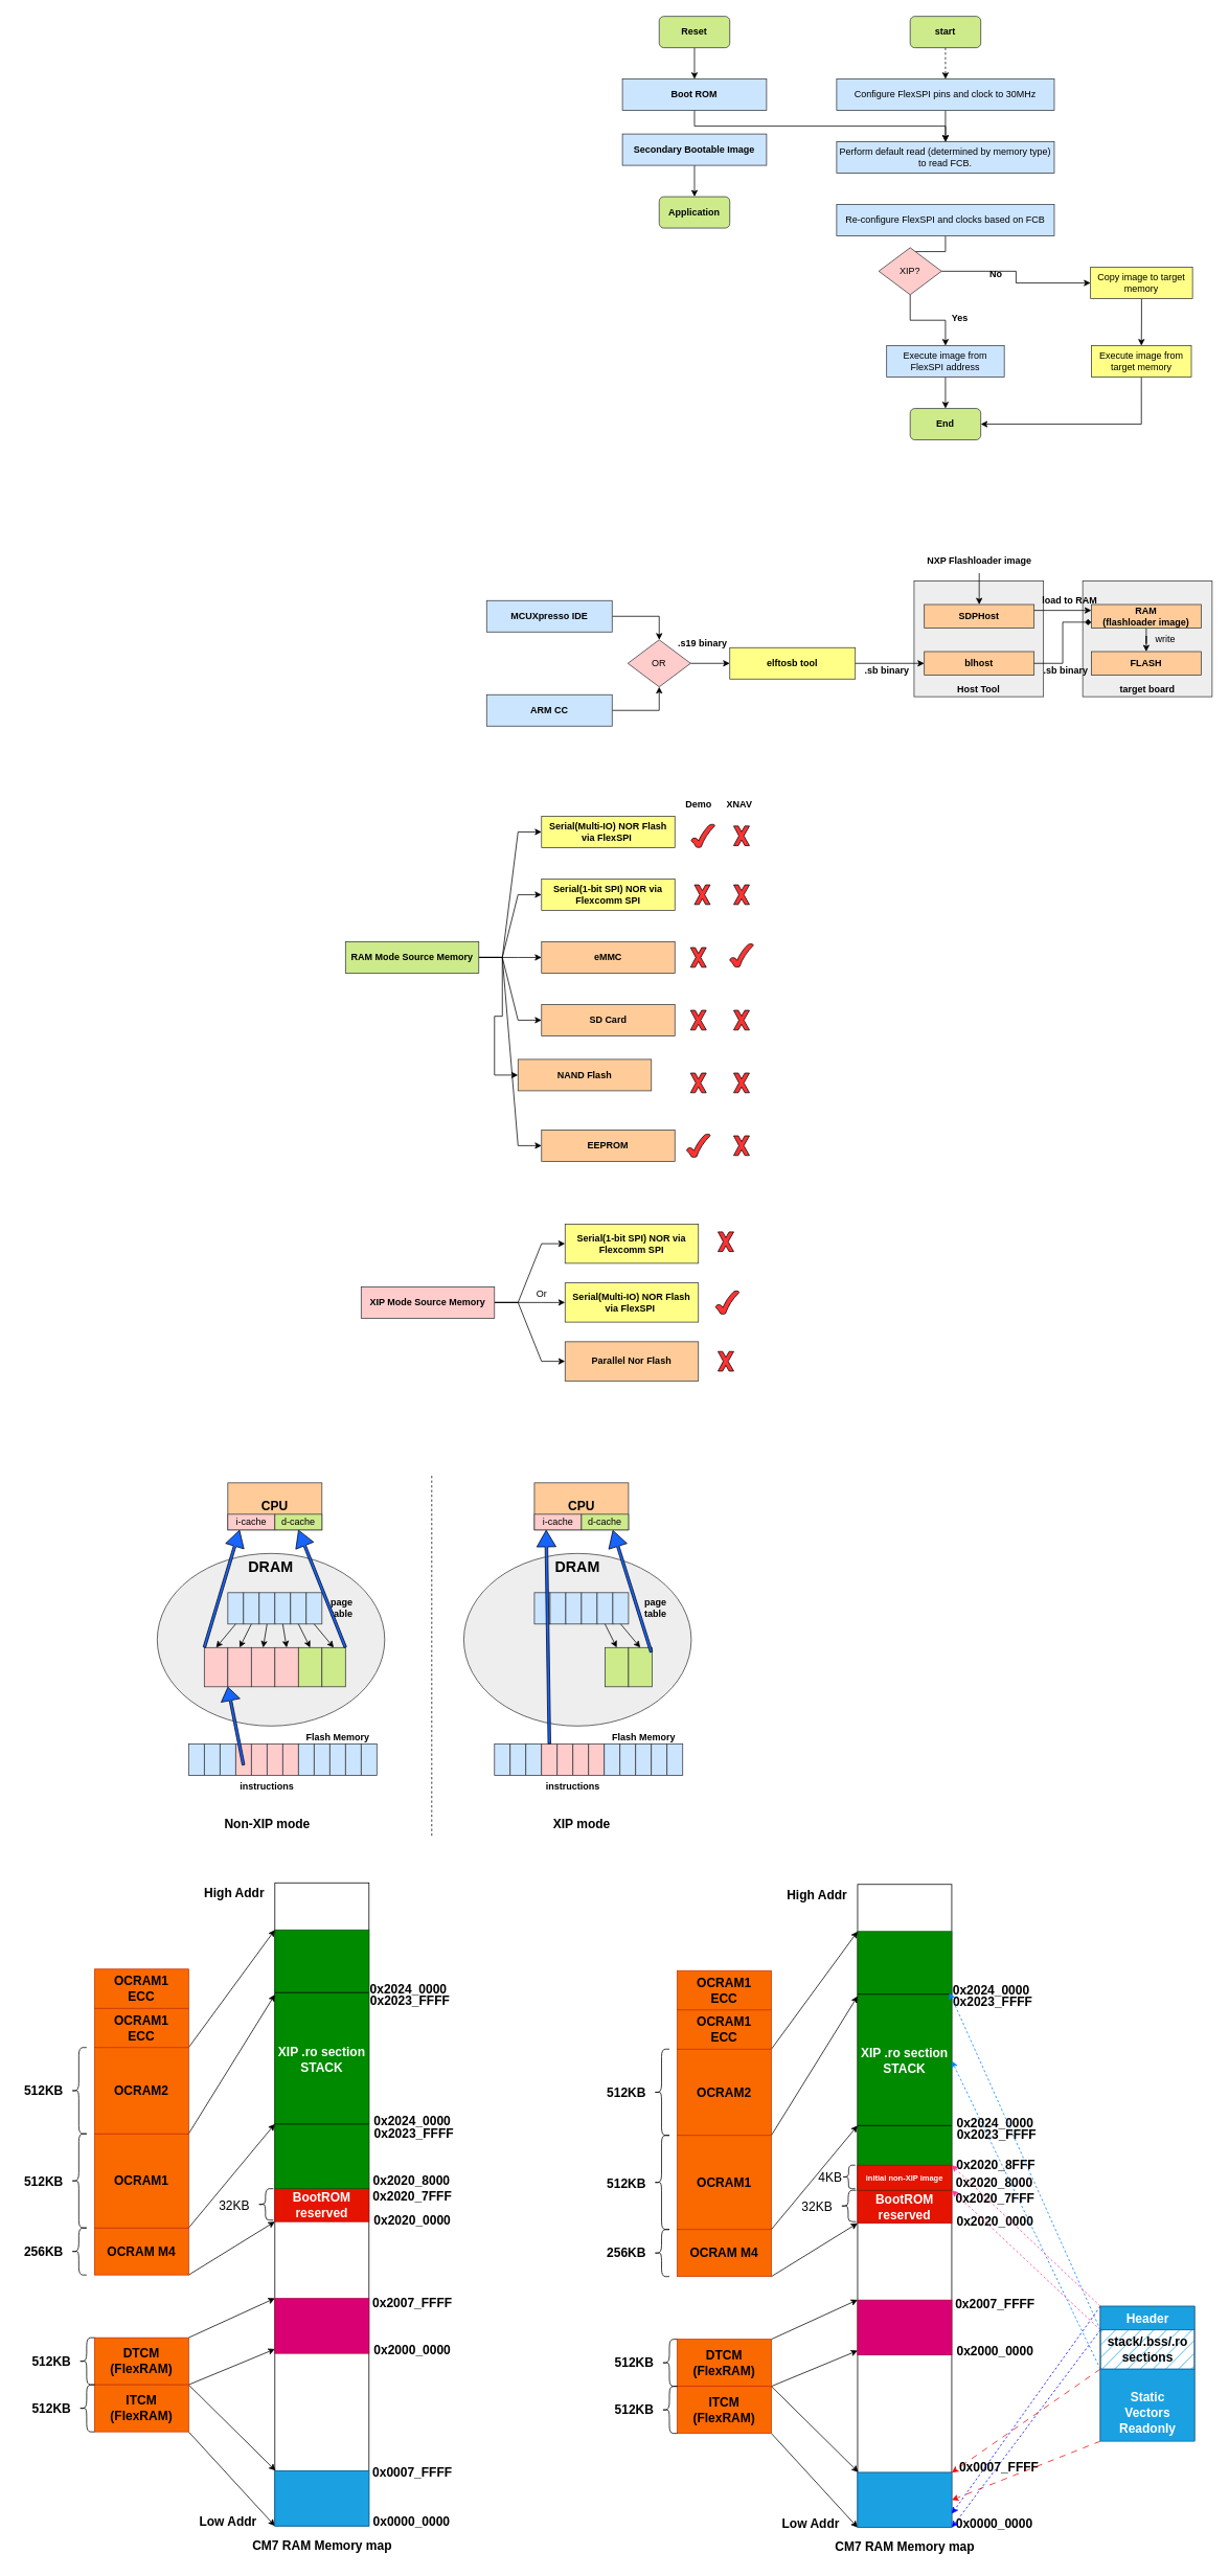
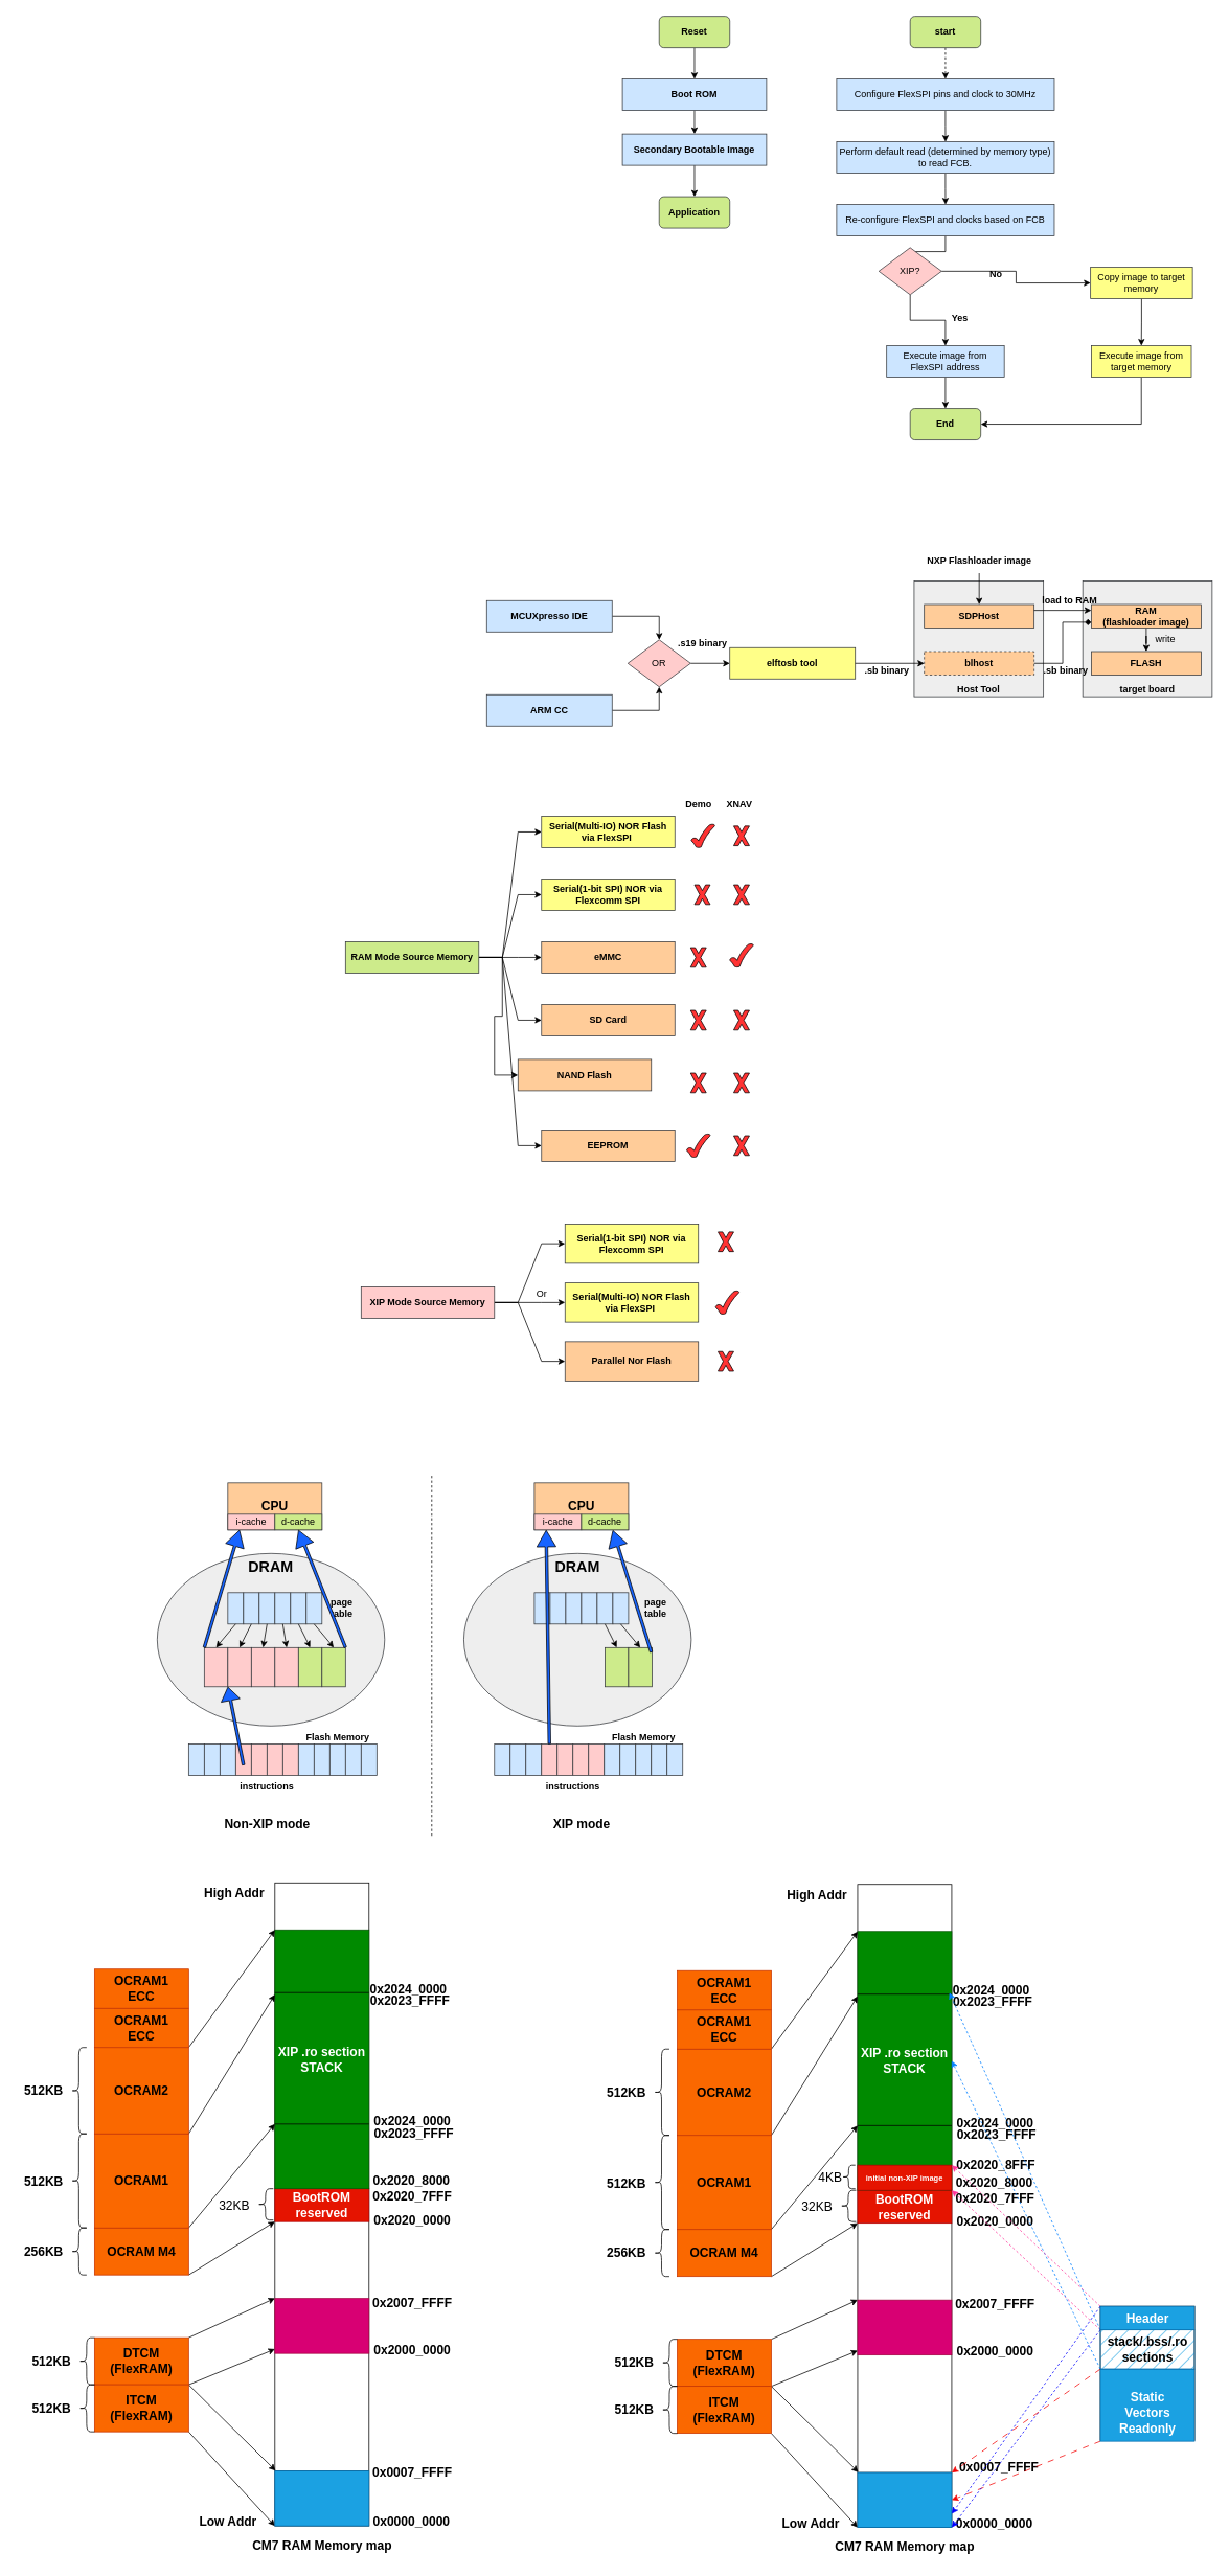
- <mxCell id="24" style="edgeStyle=orthogonalEdgeStyle;rounded=0;orthogonalLoop=1;jettySize=auto;html=1;exitX=0.5;exitY=1;exitDx=0;exitDy=0;" edge="1" parent="1" source="25" target="7"><mxGeometry relative="1" as="geometry" /></mxCell>
+ <mxCell id="24" style="edgeStyle=orthogonalEdgeStyle;rounded=0;orthogonalLoop=1;jettySize=auto;html=1;exitX=0.5;exitY=1;exitDx=0;exitDy=0;entryX=0.5;entryY=0;entryDx=0;entryDy=0;" edge="1" parent="1" source="25" target="27"><mxGeometry relative="1" as="geometry" /></mxCell>
+ <mxCell id="6" style="edgeStyle=orthogonalEdgeStyle;rounded=0;orthogonalLoop=1;jettySize=auto;html=1;exitX=0.5;exitY=1;exitDx=0;exitDy=0;" edge="1" parent="1" source="7" target="9"><mxGeometry relative="1" as="geometry" /></mxCell>
- <mxCell id="39" value="blhost" style="rounded=0;whiteSpace=wrap;html=1;fillColor=#ffcc99;strokeColor=#36393d;fontStyle=1" vertex="1" parent="1"><mxGeometry x="1178" y="830" width="140" height="30" as="geometry" /></mxCell>
+ <mxCell id="39" value="blhost" style="rounded=0;whiteSpace=wrap;html=1;fillColor=#ffcc99;strokeColor=#36393d;fontStyle=1;dashed=1;" vertex="1" parent="1"><mxGeometry x="1178" y="830" width="140" height="30" as="geometry" /></mxCell>
